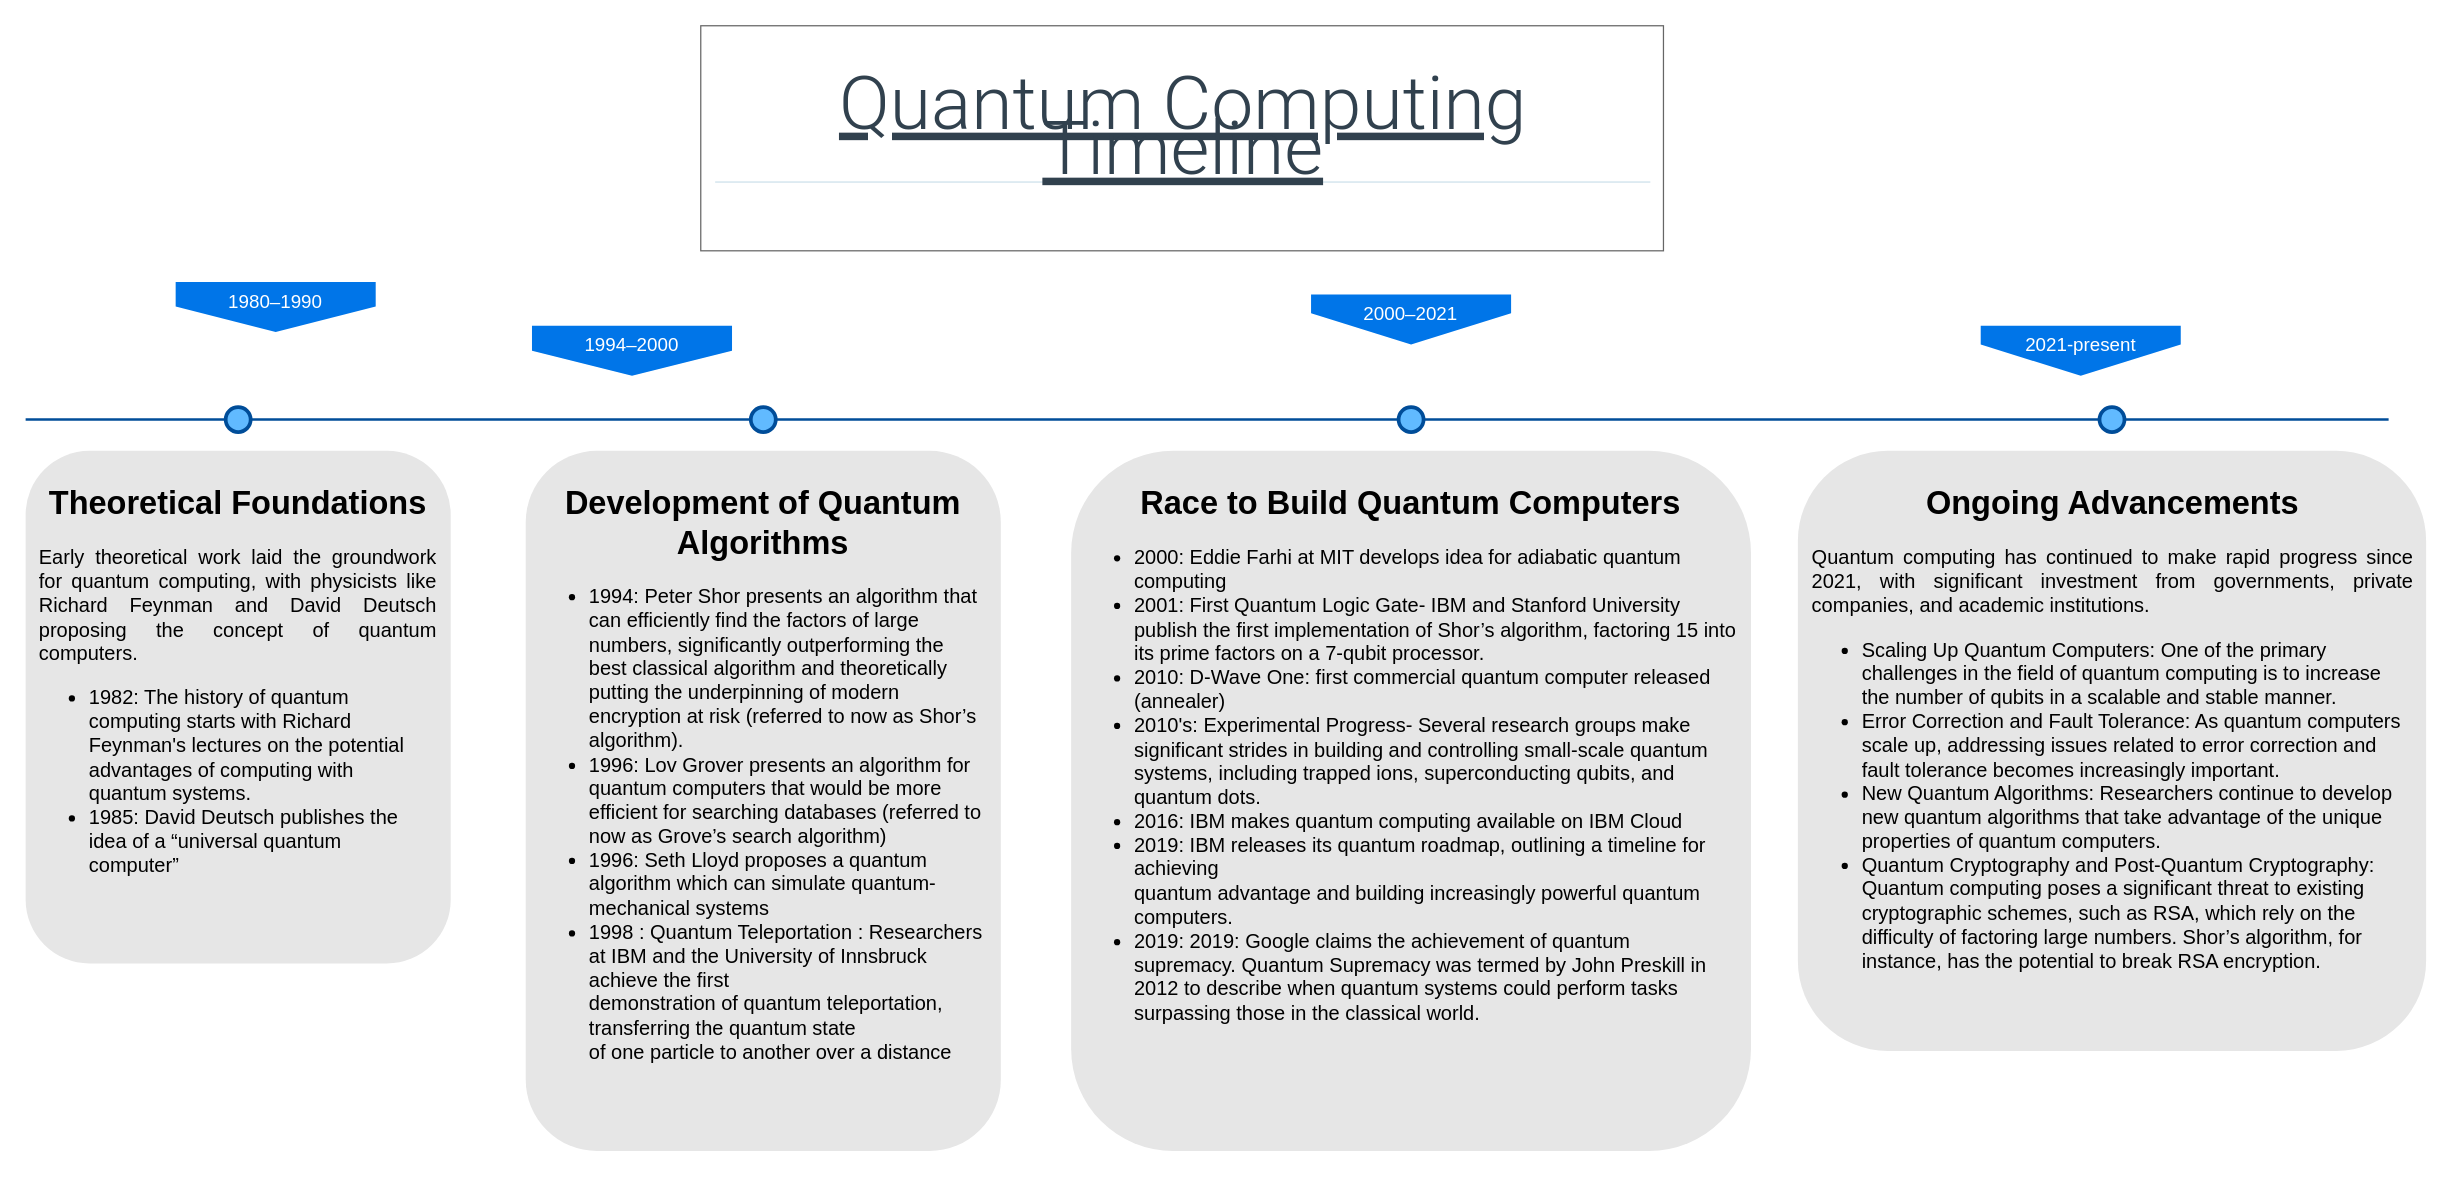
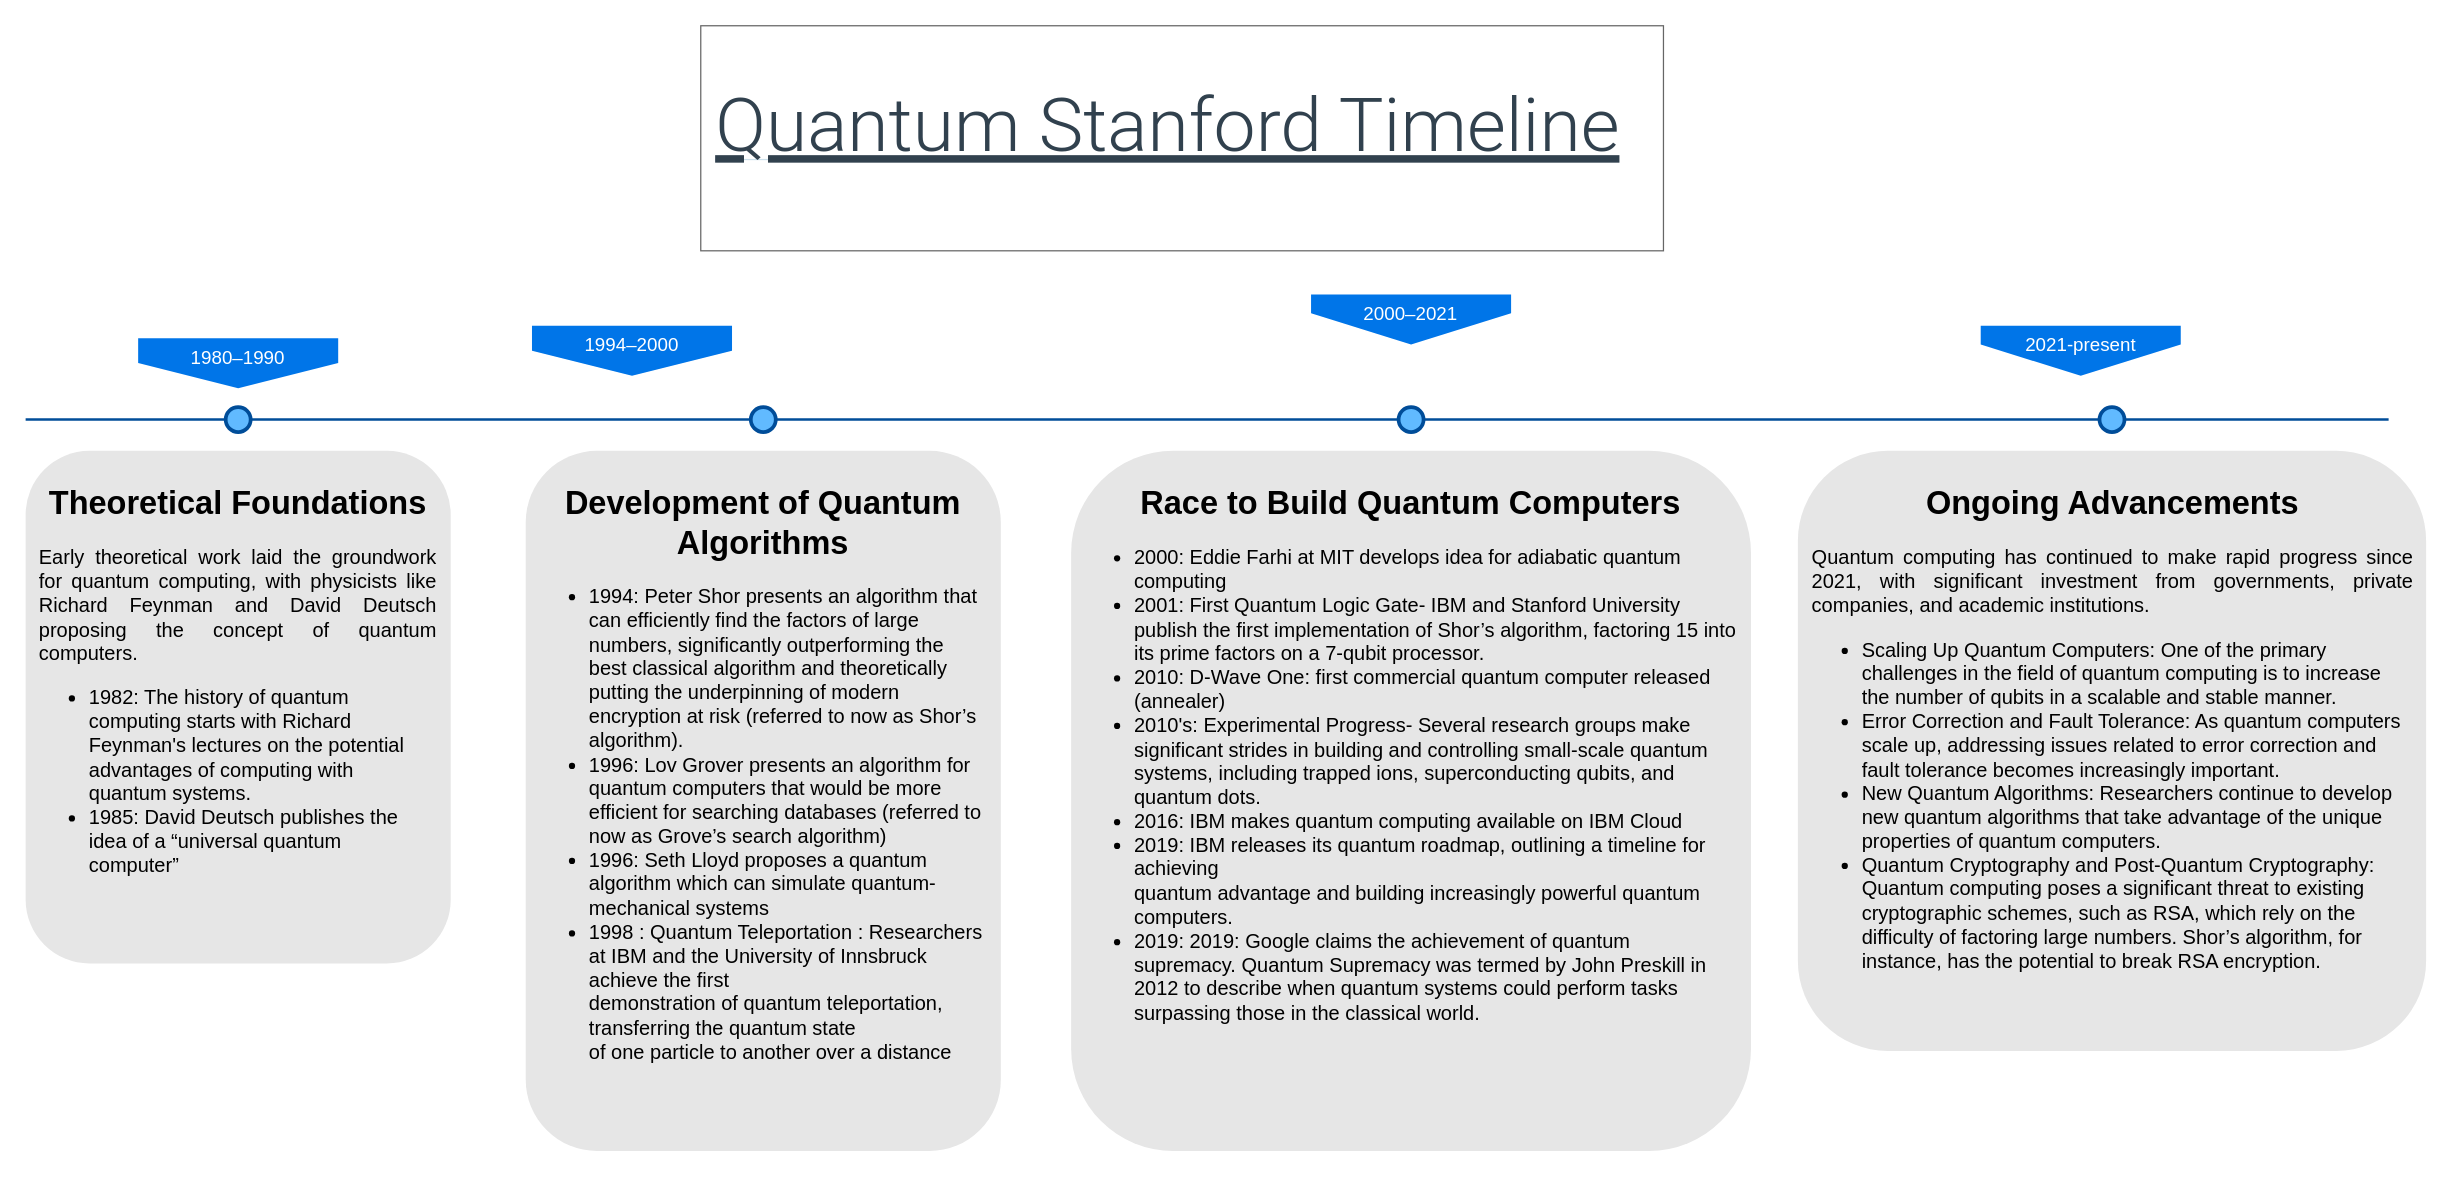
- <mxCell id="15" value="&lt;h2 align=&quot;center&quot; style=&quot;box-sizing: border-box; margin-block: 0.5rem 1rem; font-family: Roboto; font-weight: 300; line-height: 36px; color: rgb(49, 65, 78); font-size: 60px; font-style: normal; border-bottom: 1px solid rgb(204, 224, 235); padding-bottom: 8px; font-variant-ligatures: normal; font-variant-caps: normal; letter-spacing: normal; text-indent: 0px; text-transform: none; word-spacing: 0px; -webkit-text-stroke-width: 0px; white-space: normal; background-color: rgb(255, 255, 255); text-decoration-thickness: initial; text-decoration-style: initial; text-decoration-color: initial;&quot;&gt;&lt;span style=&quot;box-sizing: border-box;&quot; data-sheets-hyperlink=&quot;https://app.ahrefs.com/keywords-explorer/google/us/overview?keyword=quantum%20computing%20timeline&quot; data-sheets-userformat=&quot;{&amp;quot;2&amp;quot;:1391555,&amp;quot;3&amp;quot;:{&amp;quot;1&amp;quot;:0},&amp;quot;4&amp;quot;:{&amp;quot;1&amp;quot;:2,&amp;quot;2&amp;quot;:11982760},&amp;quot;9&amp;quot;:0,&amp;quot;10&amp;quot;:1,&amp;quot;11&amp;quot;:4,&amp;quot;12&amp;quot;:0,&amp;quot;14&amp;quot;:{&amp;quot;1&amp;quot;:2,&amp;quot;2&amp;quot;:0},&amp;quot;15&amp;quot;:&amp;quot;Calibri&amp;quot;,&amp;quot;16&amp;quot;:12,&amp;quot;19&amp;quot;:0,&amp;quot;21&amp;quot;:0,&amp;quot;23&amp;quot;:1}&quot; data-sheets-value=&quot;{&amp;quot;1&amp;quot;:2,&amp;quot;2&amp;quot;:&amp;quot;quantum computing timeline&amp;quot;}&quot;&gt;&lt;u&gt;Quantum Computing Timeline&lt;/u&gt;&lt;/span&gt;&lt;/h2&gt;" style="strokeWidth=1;shadow=0;dashed=0;align=center;html=1;shape=mxgraph.mockup.text.textBox;fontColor=#666666;align=left;fontSize=17;spacingLeft=10;spacingTop=-3;whiteSpace=wrap;strokeColor=#666666;mainText=;spacingRight=10;" vertex="1" parent="1"><mxGeometry x="560" y="20" width="770" height="180" as="geometry" /></mxCell>
+ <mxCell id="15" value="&lt;h2 align=&quot;center&quot; style=&quot;box-sizing: border-box; margin-block: 0.5rem 1rem; font-family: Roboto; font-weight: 300; line-height: 36px; color: rgb(49, 65, 78); font-size: 60px; font-style: normal; border-bottom: 1px solid rgb(204, 224, 235); padding-bottom: 8px; font-variant-ligatures: normal; font-variant-caps: normal; letter-spacing: normal; text-indent: 0px; text-transform: none; word-spacing: 0px; -webkit-text-stroke-width: 0px; white-space: normal; background-color: rgb(255, 255, 255); text-decoration-thickness: initial; text-decoration-style: initial; text-decoration-color: initial;&quot;&gt;&lt;span style=&quot;box-sizing: border-box;&quot; data-sheets-hyperlink=&quot;https://app.ahrefs.com/keywords-explorer/google/us/overview?keyword=quantum%20computing%20timeline&quot; data-sheets-userformat=&quot;{&amp;quot;2&amp;quot;:1391555,&amp;quot;3&amp;quot;:{&amp;quot;1&amp;quot;:0},&amp;quot;4&amp;quot;:{&amp;quot;1&amp;quot;:2,&amp;quot;2&amp;quot;:11982760},&amp;quot;9&amp;quot;:0,&amp;quot;10&amp;quot;:1,&amp;quot;11&amp;quot;:4,&amp;quot;12&amp;quot;:0,&amp;quot;14&amp;quot;:{&amp;quot;1&amp;quot;:2,&amp;quot;2&amp;quot;:0},&amp;quot;15&amp;quot;:&amp;quot;Calibri&amp;quot;,&amp;quot;16&amp;quot;:12,&amp;quot;19&amp;quot;:0,&amp;quot;21&amp;quot;:0,&amp;quot;23&amp;quot;:1}&quot; data-sheets-value=&quot;{&amp;quot;1&amp;quot;:2,&amp;quot;2&amp;quot;:&amp;quot;quantum computing timeline&amp;quot;}&quot;&gt;&lt;u&gt;Quantum Stanford Timeline&lt;/u&gt;&lt;/span&gt;&lt;/h2&gt;" style="strokeWidth=1;shadow=0;dashed=0;align=center;html=1;shape=mxgraph.mockup.text.textBox;fontColor=#666666;align=left;fontSize=17;spacingLeft=10;spacingTop=-3;whiteSpace=wrap;strokeColor=#666666;mainText=;spacingRight=10;" vertex="1" parent="1"><mxGeometry x="560" y="20" width="770" height="180" as="geometry" /></mxCell>
- <mxCell id="11" value="1980–1990" style="shape=offPageConnector;whiteSpace=wrap;html=1;fillColor=#0075E8;fontSize=15;fontColor=#FFFFFF;size=0.509;verticalAlign=top;strokeColor=none;" vertex="1" parent="1"><mxGeometry x="140" y="225" width="160" height="40" as="geometry" /></mxCell>
+ <mxCell id="11" value="1980–1990" style="shape=offPageConnector;whiteSpace=wrap;html=1;fillColor=#0075E8;fontSize=15;fontColor=#FFFFFF;size=0.509;verticalAlign=top;strokeColor=none;" vertex="1" parent="1"><mxGeometry x="110" y="270" width="160" height="40" as="geometry" /></mxCell>
